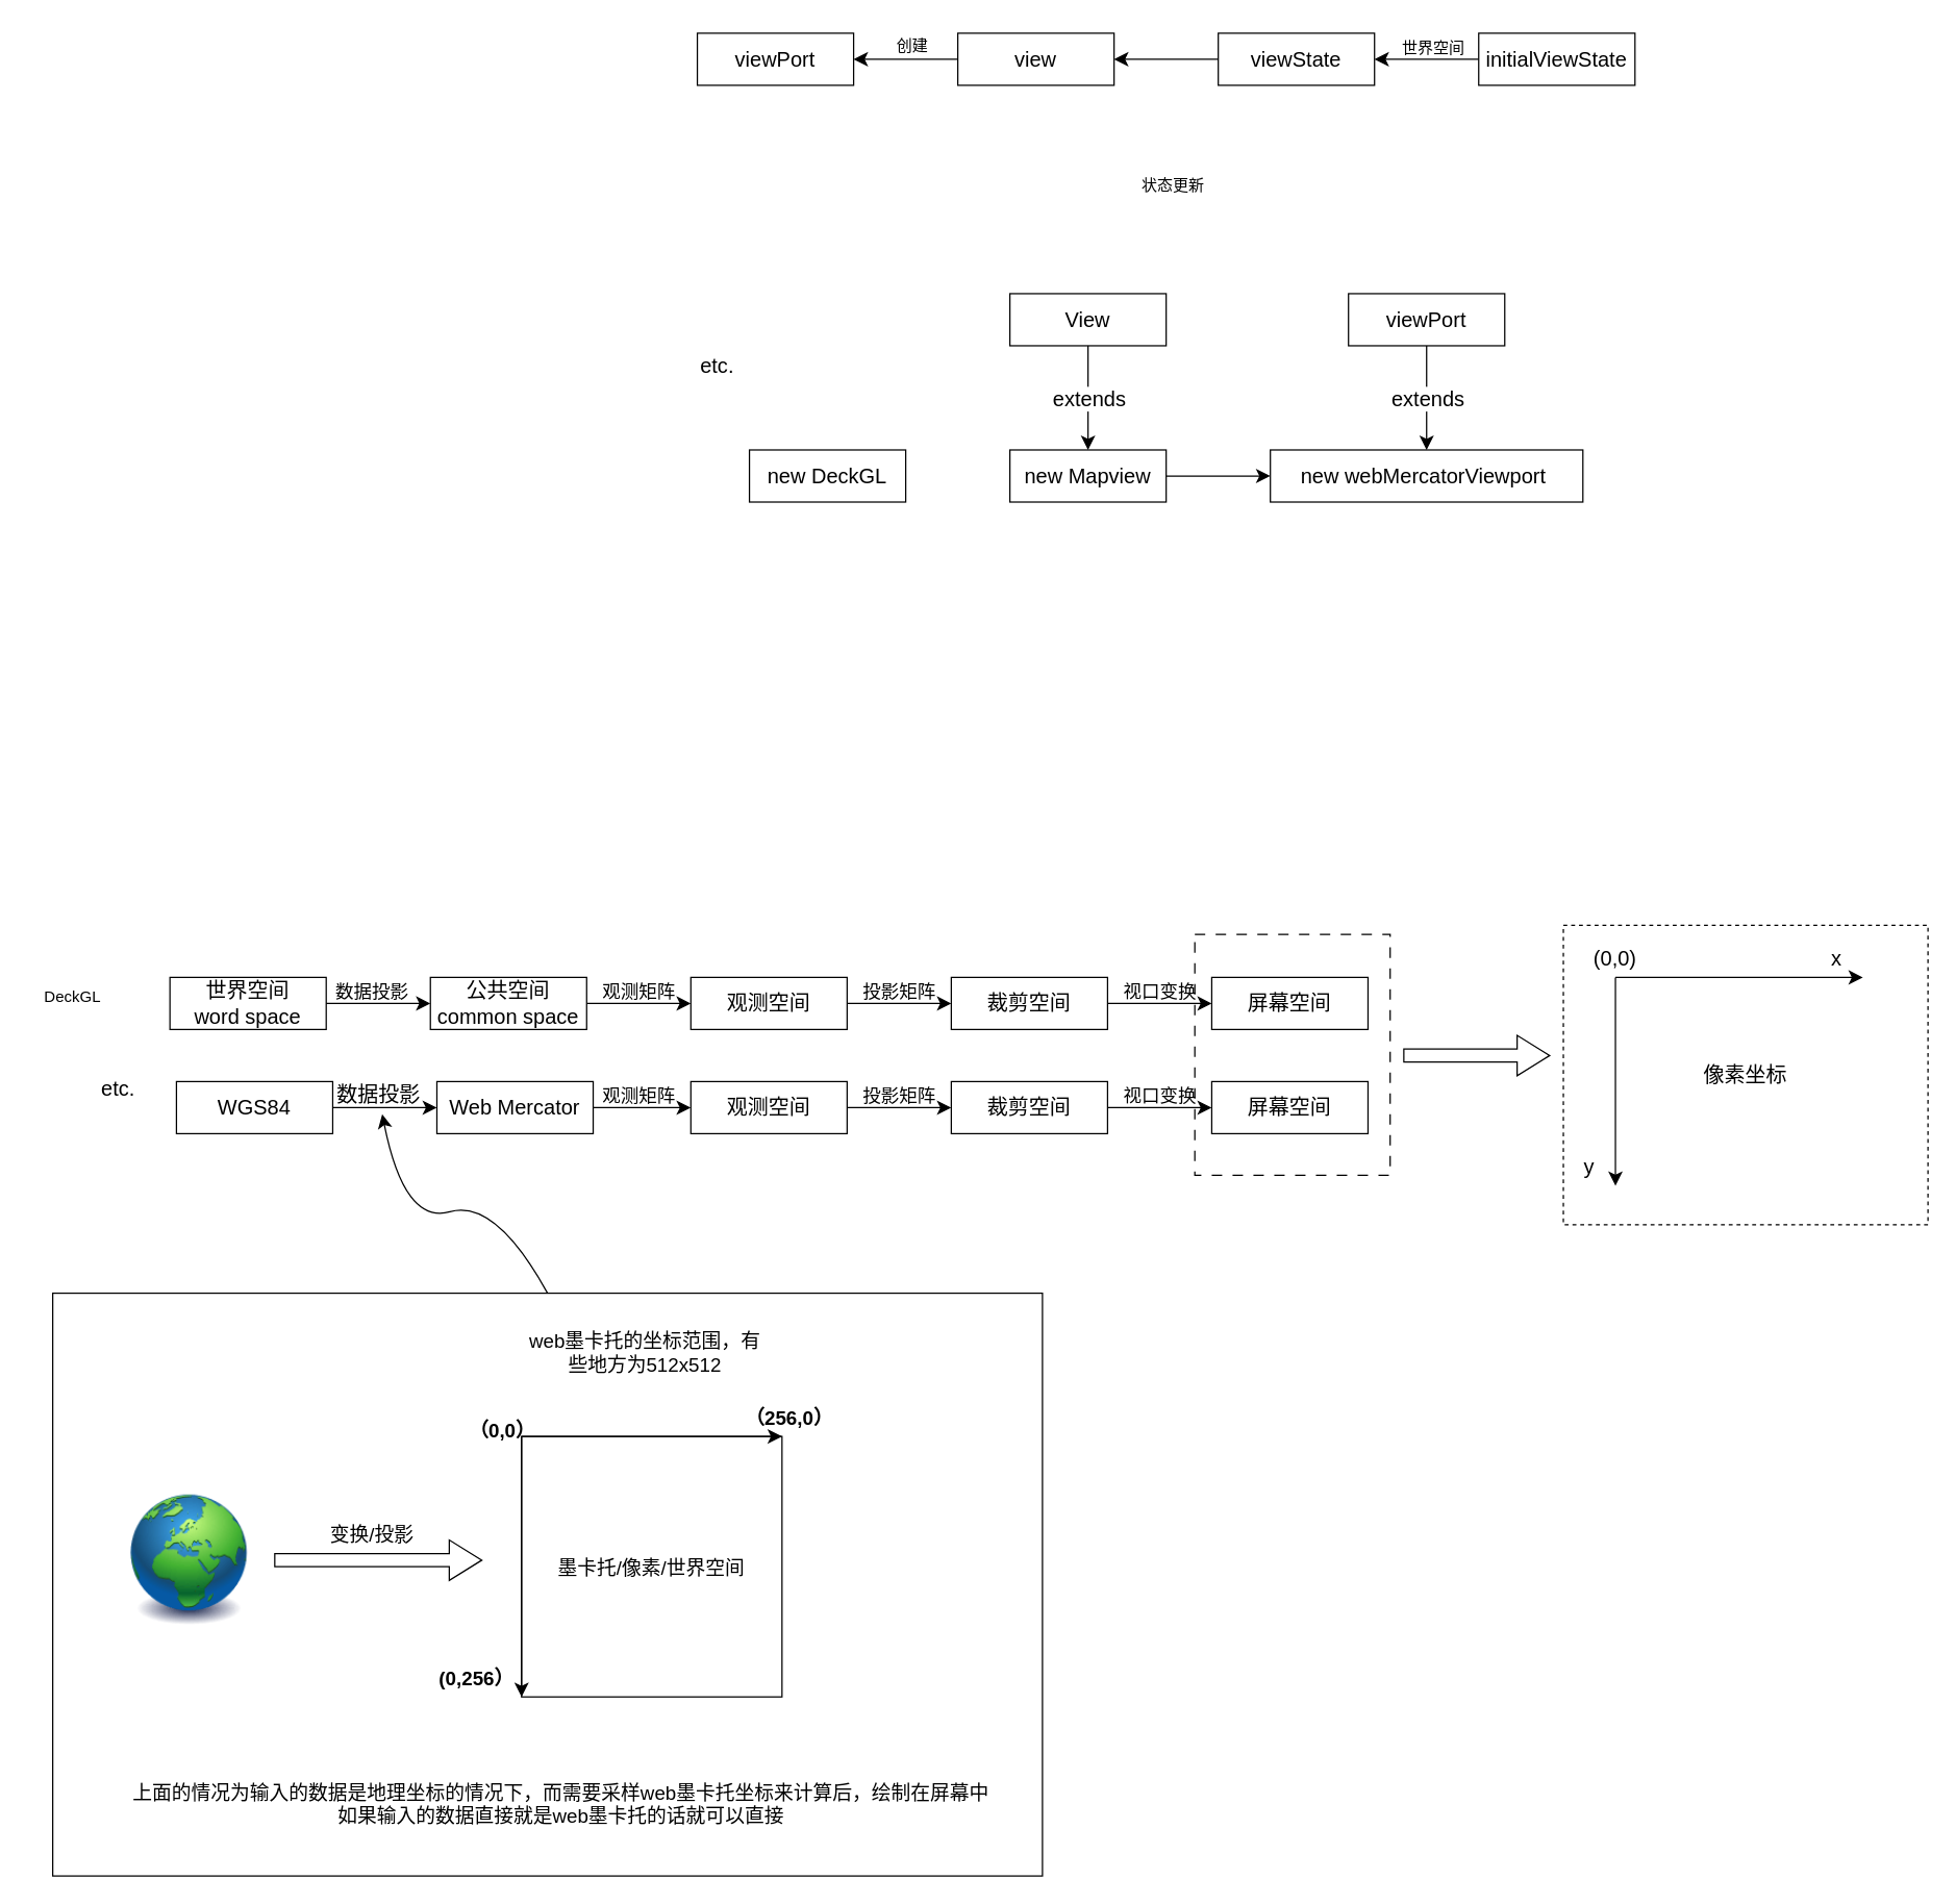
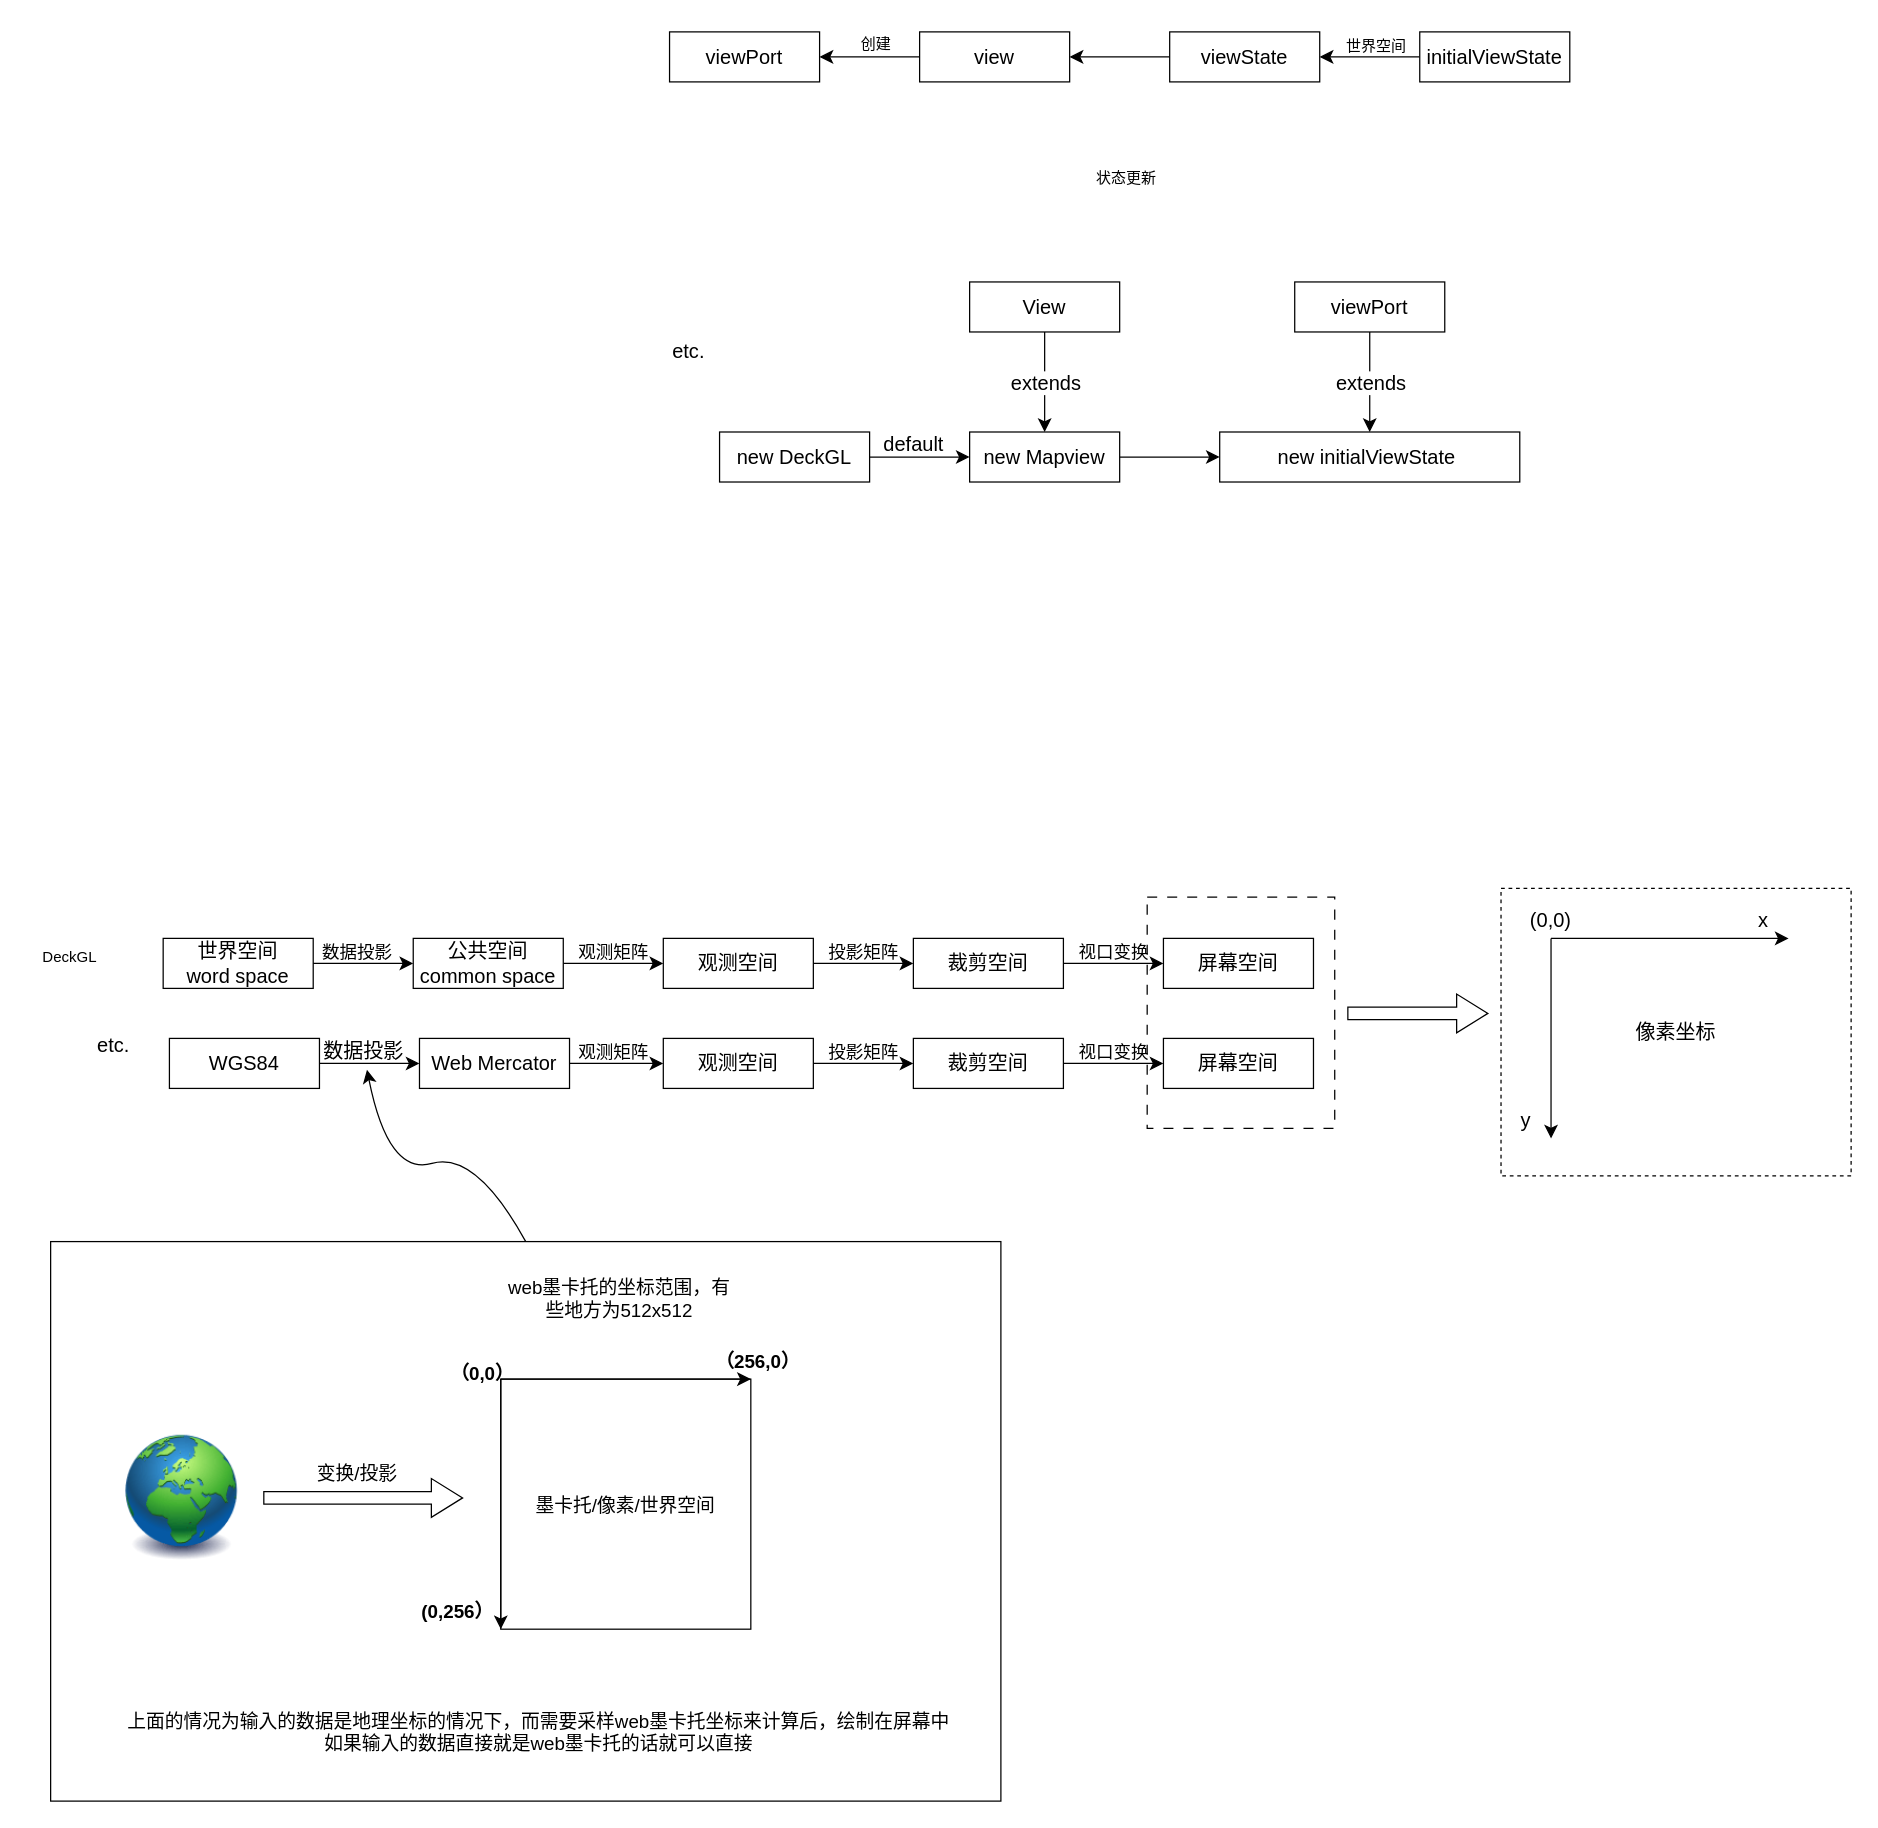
+ <mxCell id="34" value="default" style="text;html=1;align=center;verticalAlign=middle;resizable=0;points=[];autosize=1;strokeColor=none;fillColor=none;fontSize=16;rounded=0;" parent="1" vertex="1"><mxGeometry x="695" y="340" width="70" height="30" as="geometry" /></mxCell>
+ <mxCell id="23" style="edgeStyle=none;curved=1;rounded=0;orthogonalLoop=1;jettySize=auto;html=1;fontSize=12;startSize=8;endSize=8;" parent="1" source="24" target="26" edge="1"><mxGeometry relative="1" as="geometry" /></mxCell>
- <mxCell id="27" value="new webMercatorViewport&amp;nbsp;" style="rounded=0;whiteSpace=wrap;html=1;fontSize=16;" parent="1" vertex="1"><mxGeometry x="975" y="345" width="240" height="40" as="geometry" /></mxCell>
+ <mxCell id="27" value="new initialViewState&amp;nbsp;" style="rounded=0;whiteSpace=wrap;html=1;fontSize=16;" parent="1" vertex="1"><mxGeometry x="975" y="345" width="240" height="40" as="geometry" /></mxCell>
